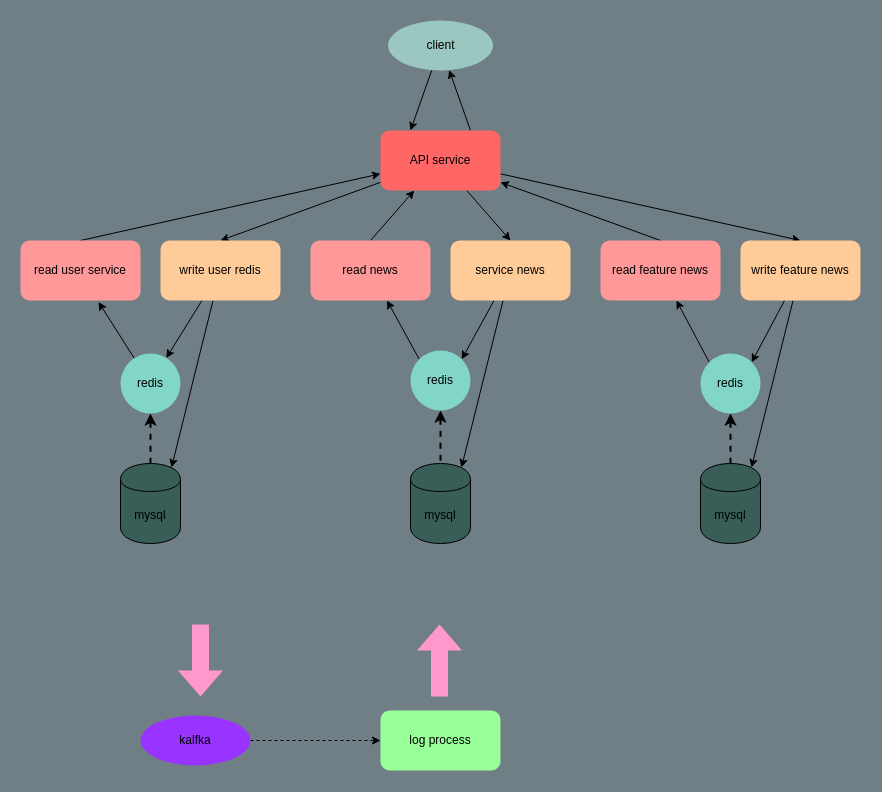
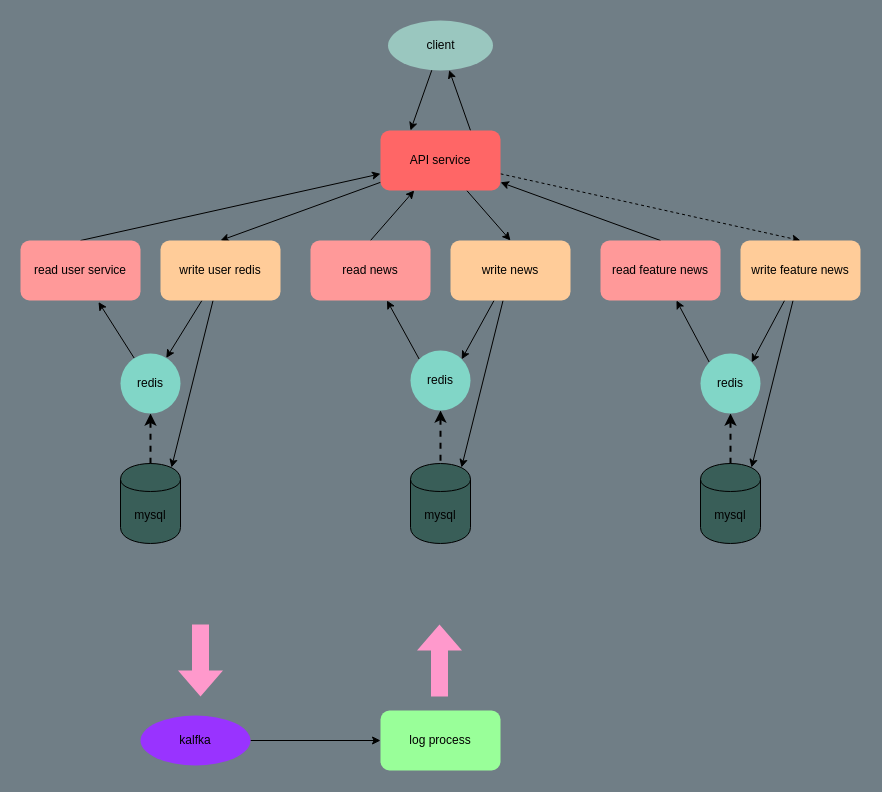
- <mxCell id="10" style="edgeStyle=none;rounded=0;orthogonalLoop=1;jettySize=auto;html=1;entryX=0.5;entryY=0;entryDx=0;entryDy=0;startArrow=none;startFill=0;endArrow=classic;endFill=1;strokeWidth=1;" edge="1" parent="1" source="11" target="33"><mxGeometry relative="1" as="geometry" /></mxCell>
+ <mxCell id="10" style="edgeStyle=none;rounded=0;orthogonalLoop=1;jettySize=auto;html=1;entryX=0.5;entryY=0;entryDx=0;entryDy=0;startArrow=none;startFill=0;endArrow=classic;endFill=1;strokeWidth=1;dashed=1;" edge="1" parent="1" source="11" target="33"><mxGeometry relative="1" as="geometry" /></mxCell>
- <mxCell id="36" value="service news" style="rounded=1;whiteSpace=wrap;html=1;strokeColor=none;fillColor=#FFCC99;" vertex="1" parent="1"><mxGeometry x="450" y="240" width="120" height="60" as="geometry" /></mxCell>
+ <mxCell id="36" value="write news" style="rounded=1;whiteSpace=wrap;html=1;strokeColor=none;fillColor=#FFCC99;" vertex="1" parent="1"><mxGeometry x="450" y="240" width="120" height="60" as="geometry" /></mxCell>
- <mxCell id="39" style="edgeStyle=none;rounded=0;orthogonalLoop=1;jettySize=auto;html=1;exitX=1;exitY=0.5;exitDx=0;exitDy=0;entryX=0;entryY=0.5;entryDx=0;entryDy=0;startArrow=none;startFill=0;endArrow=classic;endFill=1;strokeWidth=1;fillColor=#FF99CC;dashed=1;" edge="1" parent="1" source="40" target="37"><mxGeometry relative="1" as="geometry" /></mxCell>
+ <mxCell id="39" style="edgeStyle=none;rounded=0;orthogonalLoop=1;jettySize=auto;html=1;exitX=1;exitY=0.5;exitDx=0;exitDy=0;entryX=0;entryY=0.5;entryDx=0;entryDy=0;startArrow=none;startFill=0;endArrow=classic;endFill=1;strokeWidth=1;fillColor=#FF99CC;" edge="1" parent="1" source="40" target="37"><mxGeometry relative="1" as="geometry" /></mxCell>
